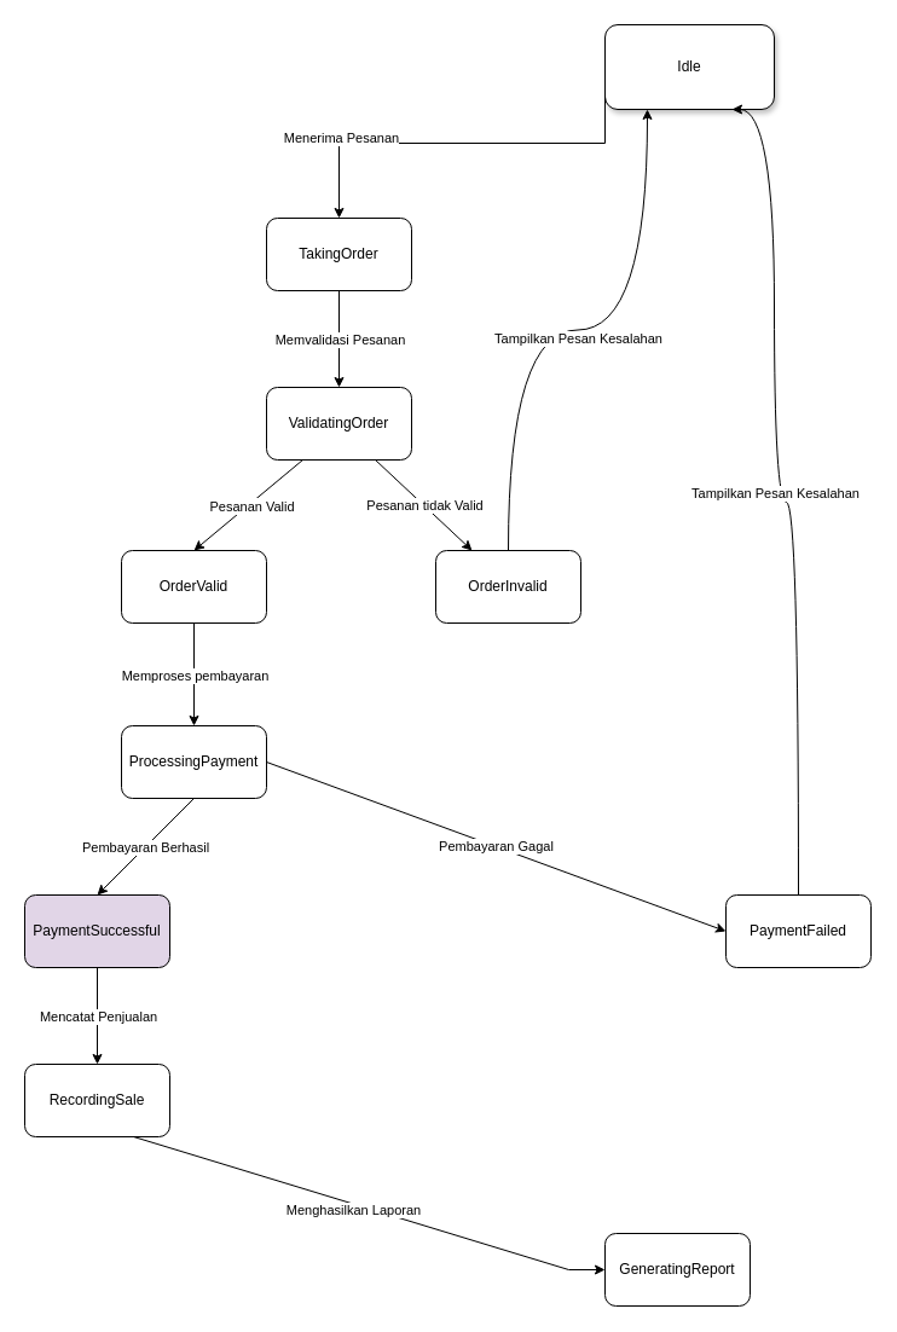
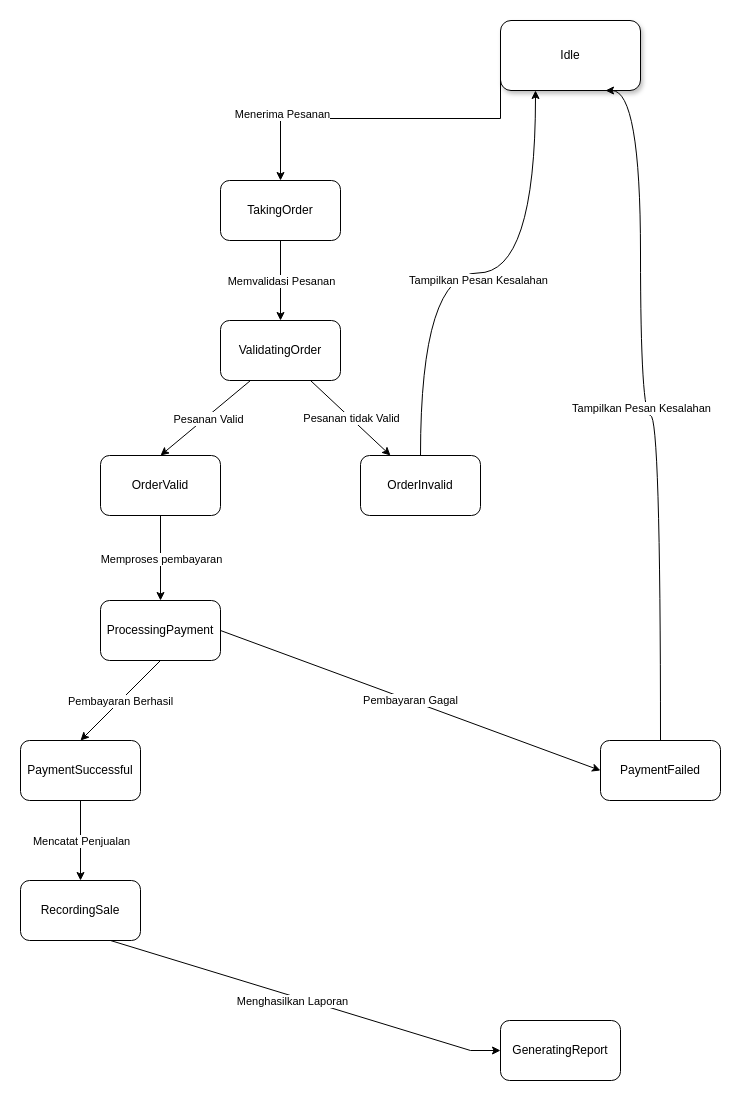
- <mxCell id="7" value="PaymentSuccessful" style="rounded=1;whiteSpace=wrap;html=1;fillColor=#e1d5e7;" vertex="1" parent="1"><mxGeometry y="740" width="120" height="60" as="geometry" x="20" /></mxCell>
+ <mxCell id="7" value="PaymentSuccessful" style="rounded=1;whiteSpace=wrap;html=1;" vertex="1" parent="1"><mxGeometry y="740" width="120" height="60" as="geometry" x="20" /></mxCell>
